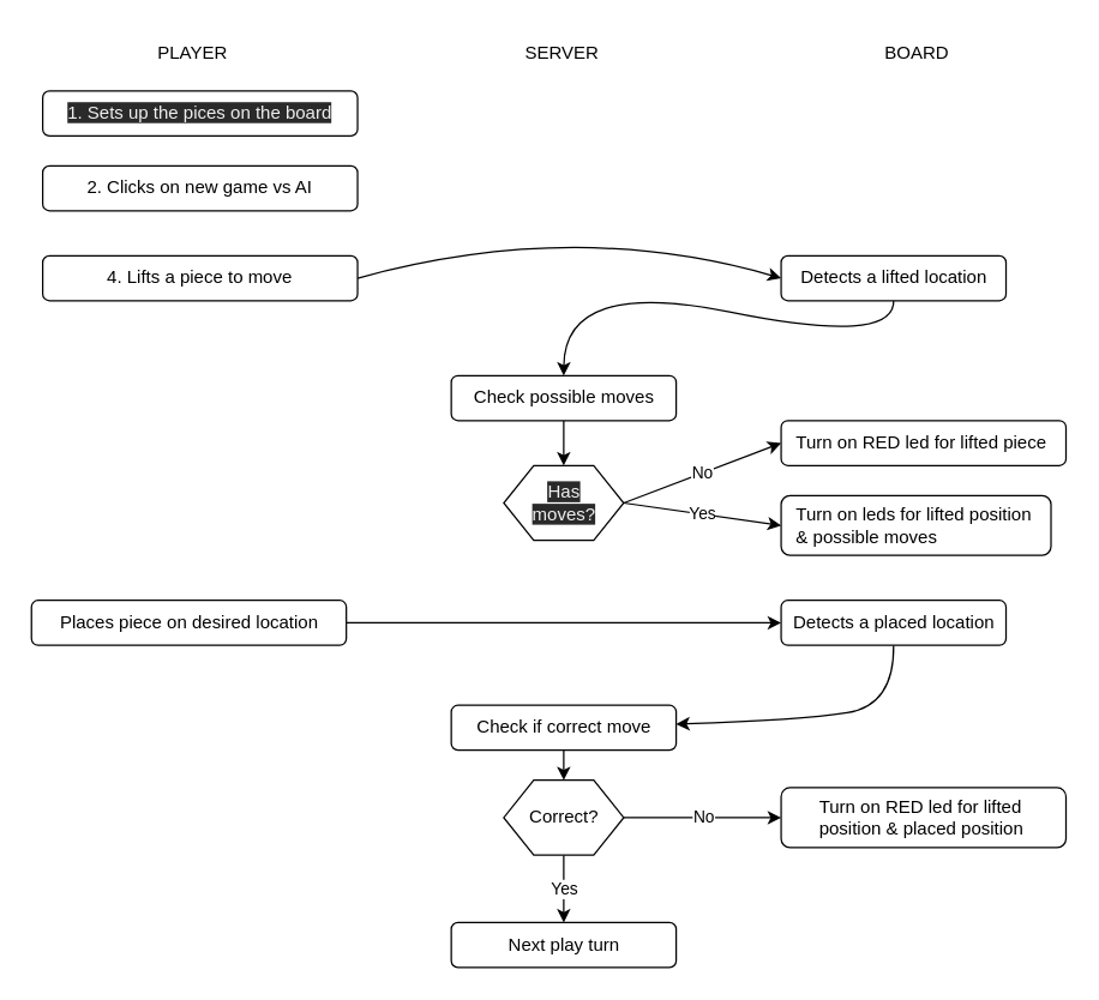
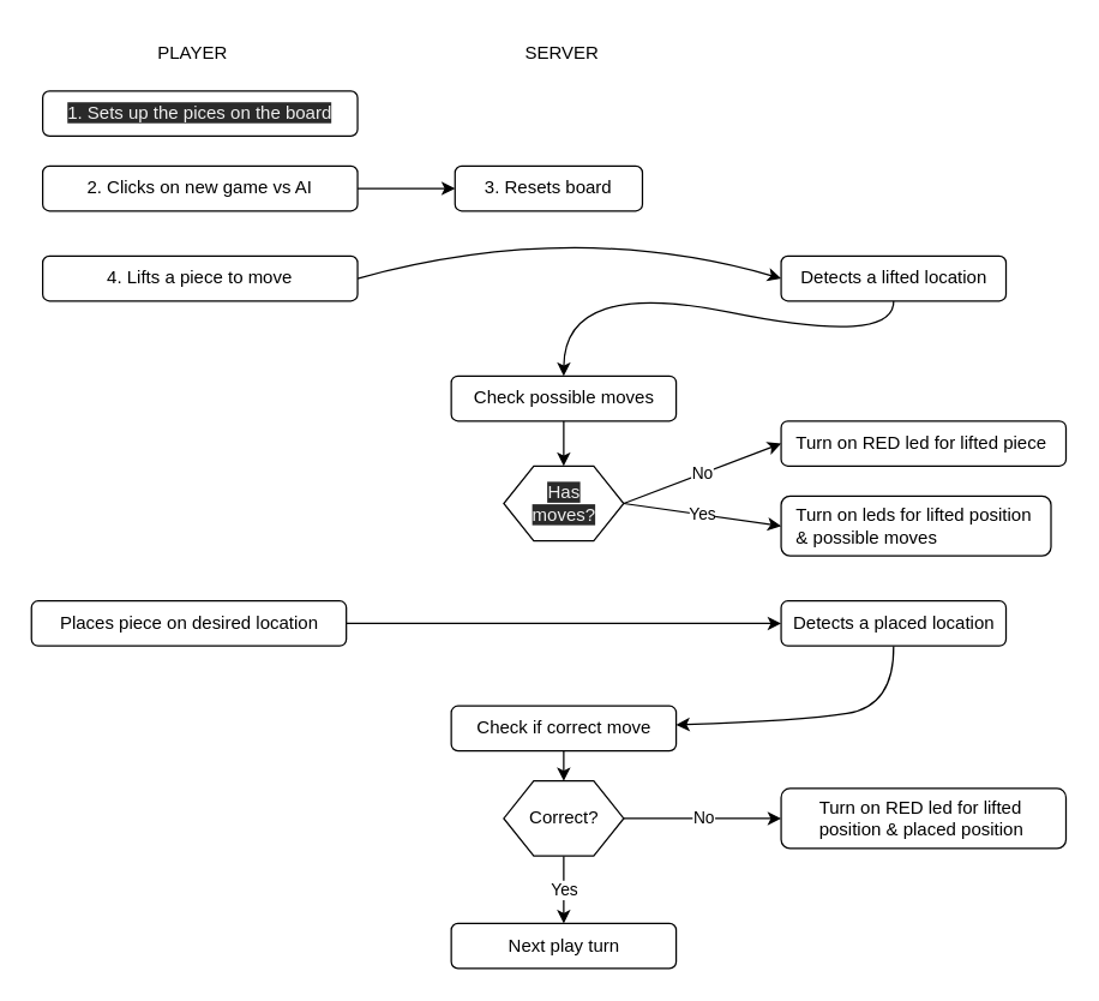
- <mxCell id="17" value="BOARD" style="text;html=1;strokeColor=none;fillColor=none;align=left;verticalAlign=middle;whiteSpace=wrap;rounded=0;" vertex="1" parent="1"><mxGeometry x="588" y="20" width="60" height="30" as="geometry" /></mxCell>
+ <mxCell id="5" value="" style="edgeStyle=none;html=1;" edge="1" parent="1" source="6" target="7"><mxGeometry relative="1" as="geometry" /></mxCell>
+ <mxCell id="7" value="&lt;span style=&quot;text-align: left&quot;&gt;3. Resets board&lt;/span&gt;" style="rounded=1;whiteSpace=wrap;html=1;" vertex="1" parent="1"><mxGeometry x="303" y="110" width="125" height="30" as="geometry" /></mxCell>
